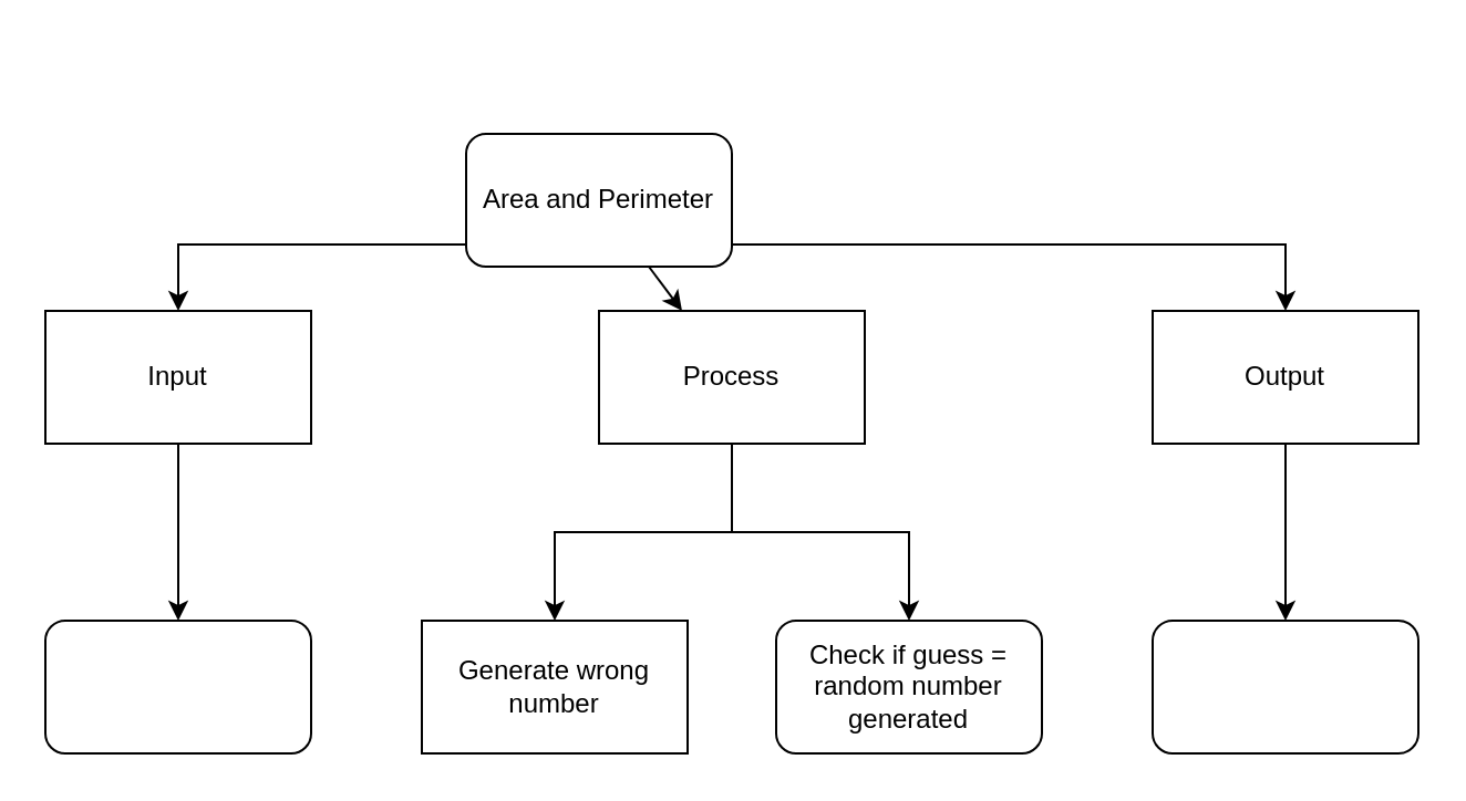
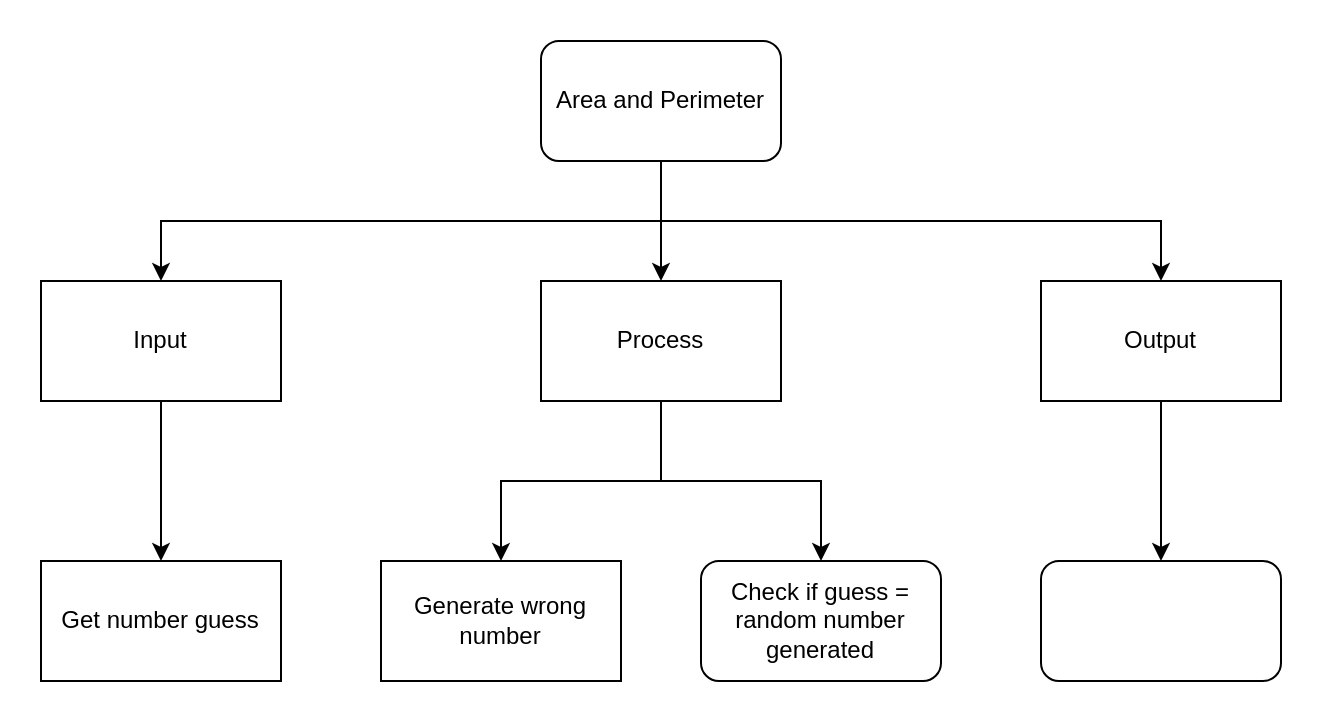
- <mxCell id="7" value="Area and Perimeter" style="rounded=1;whiteSpace=wrap;html=1;" parent="1" vertex="1"><mxGeometry x="210" y="60" width="120" height="60" as="geometry" /></mxCell>
+ <mxCell id="7" value="Area and Perimeter" style="rounded=1;whiteSpace=wrap;html=1;" parent="1" vertex="1"><mxGeometry x="270" y="20" width="120" height="60" as="geometry" /></mxCell>
+ <mxCell id="13" value="Get number guess" style="rounded=0;whiteSpace=wrap;html=1;" parent="1" vertex="1"><mxGeometry x="20" y="280" width="120" height="60" as="geometry" /></mxCell>
